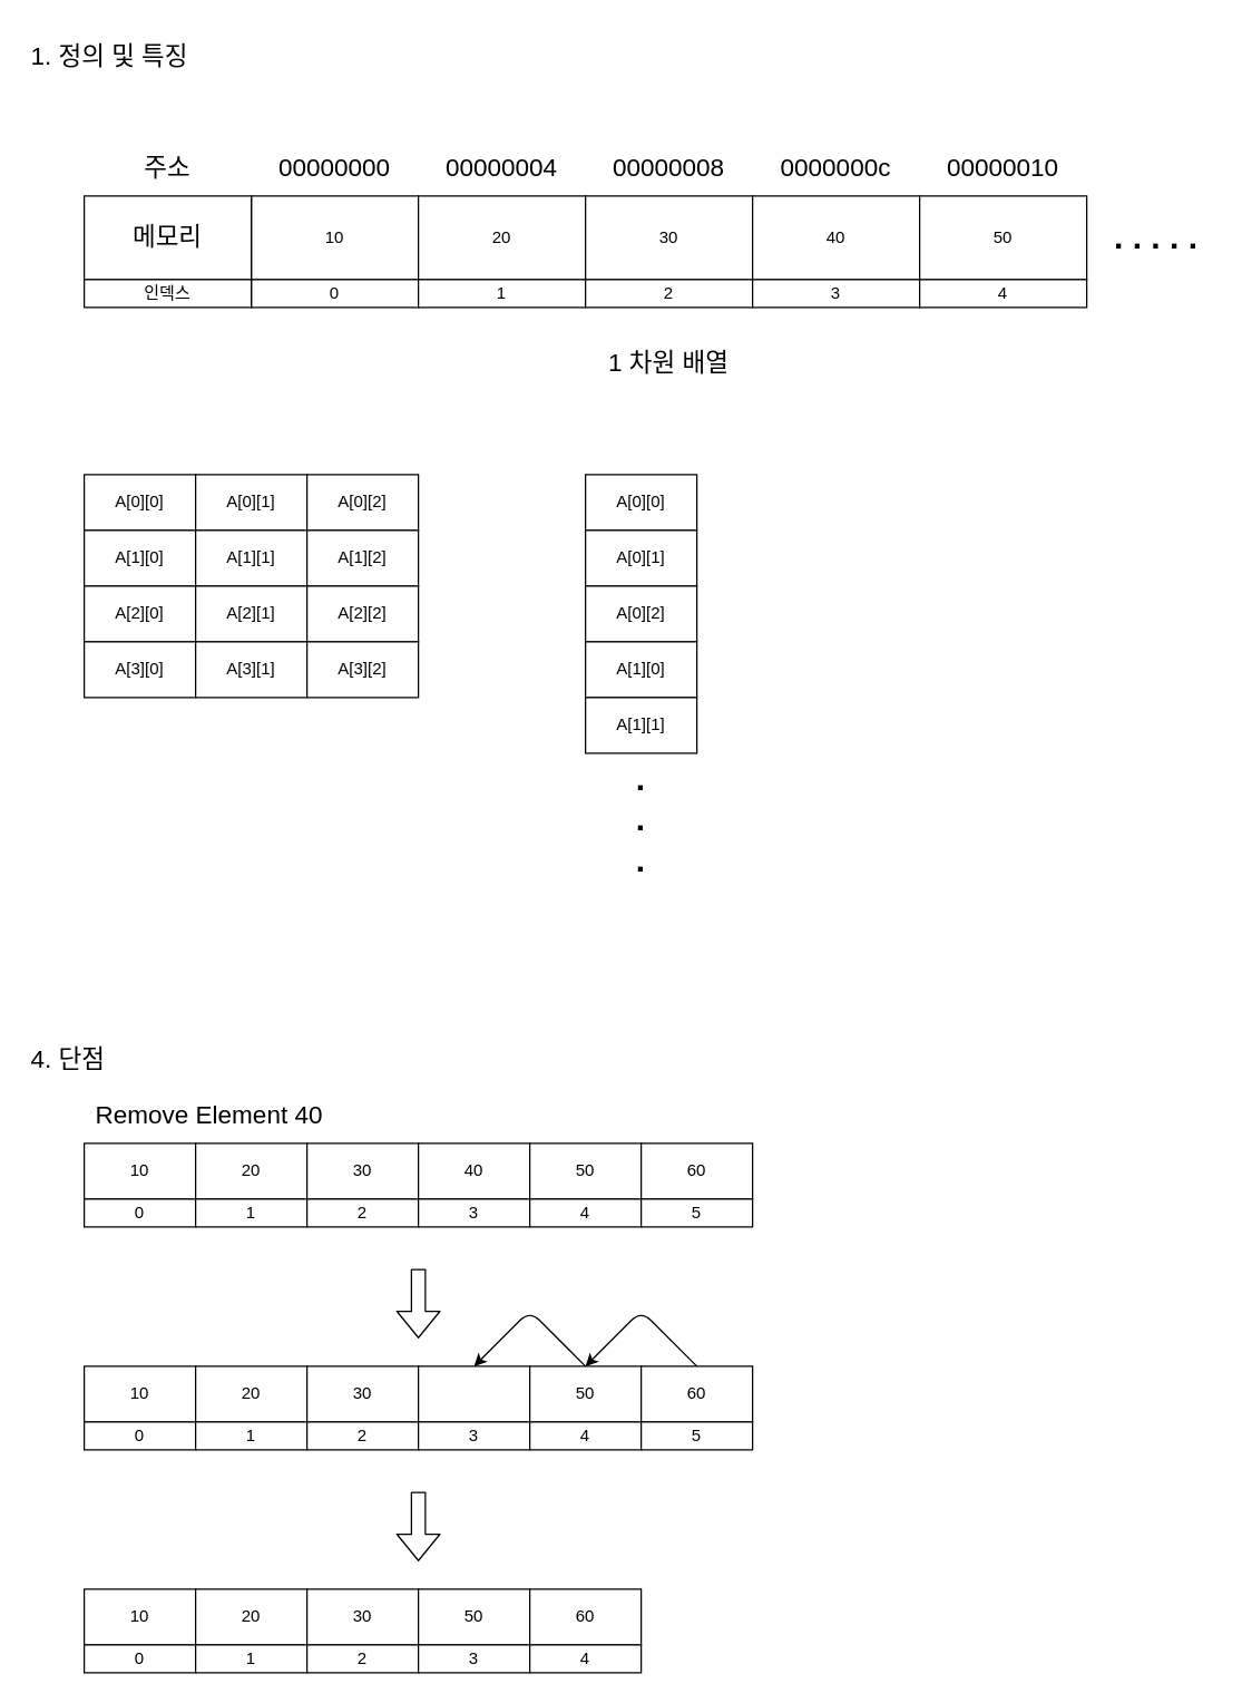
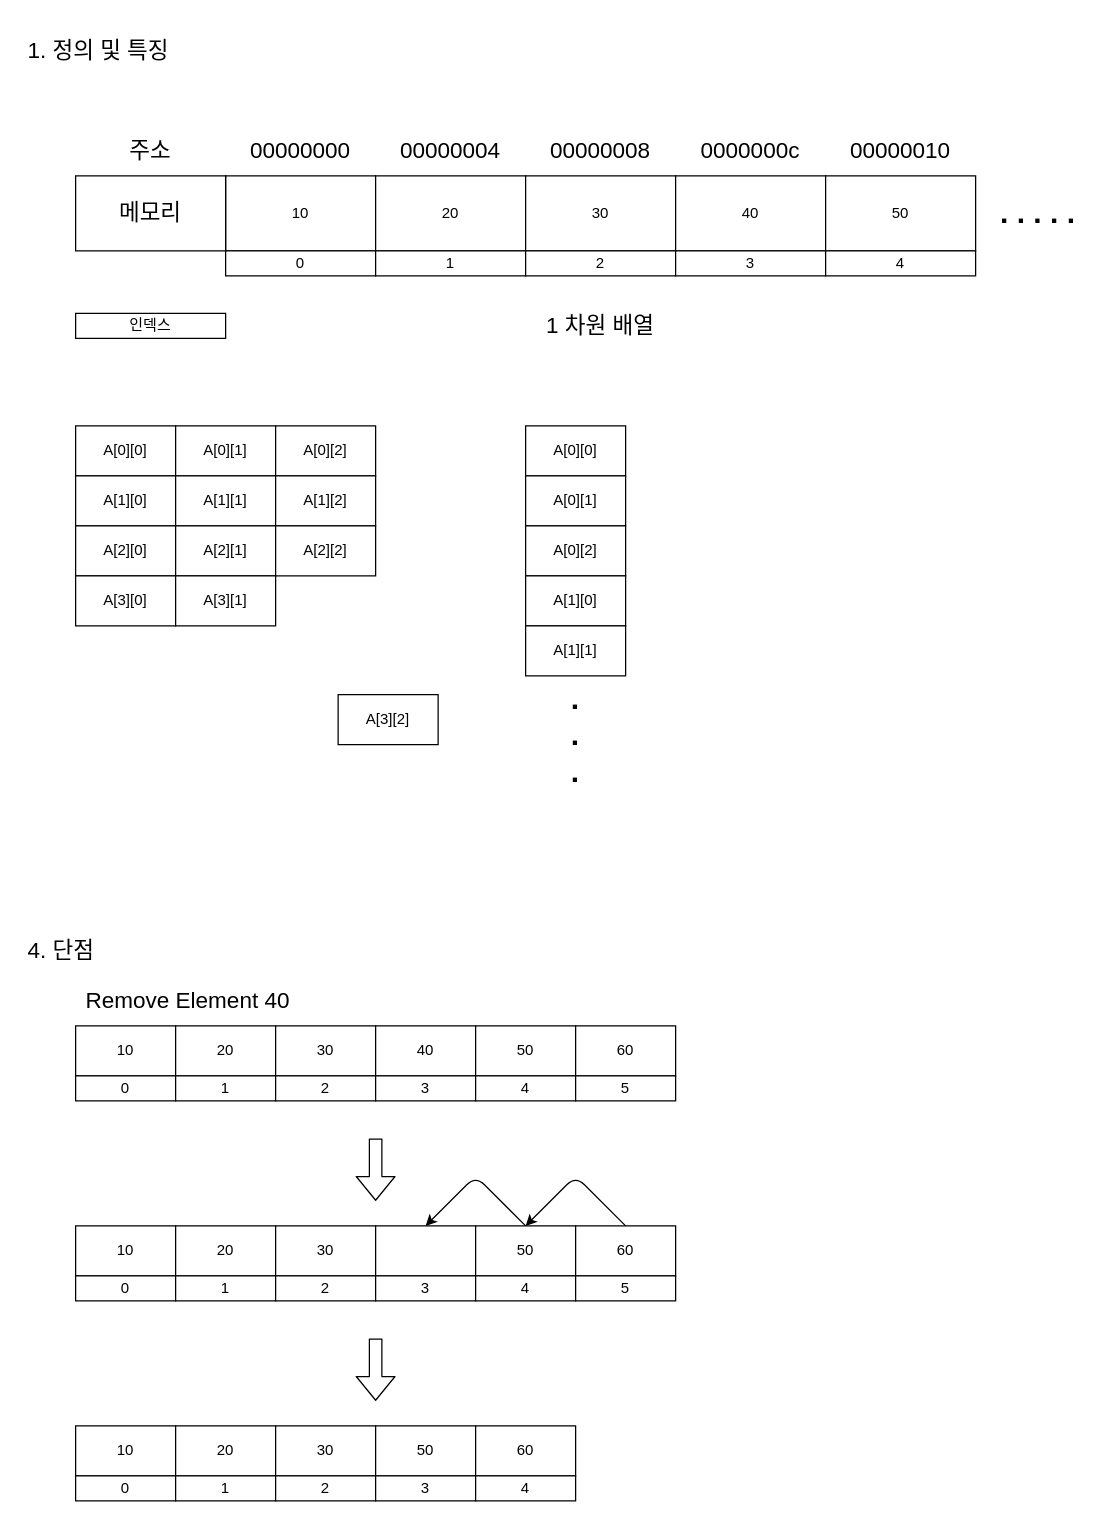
- <mxCell id="19" value="인덱스" style="rounded=0;whiteSpace=wrap;html=1;" vertex="1" parent="1"><mxGeometry x="60" y="200" width="120" height="20" as="geometry" /></mxCell>
+ <mxCell id="19" value="인덱스" style="rounded=0;whiteSpace=wrap;html=1;" vertex="1" parent="1"><mxGeometry x="60" y="250" width="120" height="20" as="geometry" /></mxCell>
- <mxCell id="34" value="&lt;span&gt;A[3][2]&lt;/span&gt;" style="rounded=0;whiteSpace=wrap;html=1;" vertex="1" parent="1"><mxGeometry x="220" y="460" width="80" height="40" as="geometry" /></mxCell>
+ <mxCell id="34" value="&lt;span&gt;A[3][2]&lt;/span&gt;" style="rounded=0;whiteSpace=wrap;html=1;" vertex="1" parent="1"><mxGeometry x="270" y="555" width="80" height="40" as="geometry" /></mxCell>
